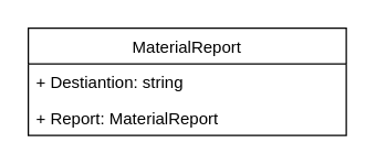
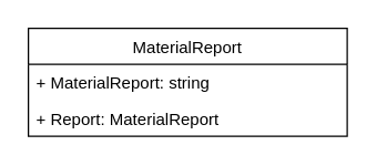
- <mxCell id="3" value="+ Destiantion: string" style="text;strokeColor=none;fillColor=none;align=left;verticalAlign=top;spacingLeft=4;spacingRight=4;overflow=hidden;rotatable=0;points=[[0,0.5],[1,0.5]];portConstraint=eastwest;" vertex="1" parent="2"><mxGeometry y="26" width="230" height="26" as="geometry" /></mxCell>
+ <mxCell id="3" value="+ MaterialReport: string" style="text;strokeColor=none;fillColor=none;align=left;verticalAlign=top;spacingLeft=4;spacingRight=4;overflow=hidden;rotatable=0;points=[[0,0.5],[1,0.5]];portConstraint=eastwest;" vertex="1" parent="2"><mxGeometry y="26" width="230" height="26" as="geometry" /></mxCell>
